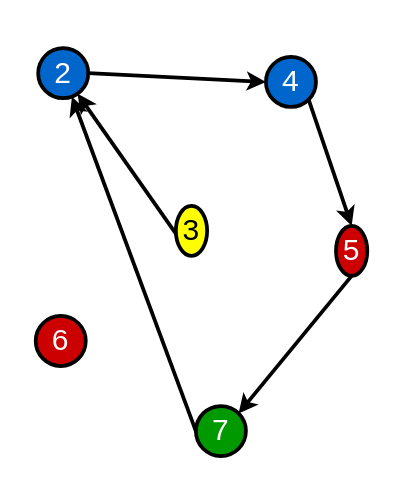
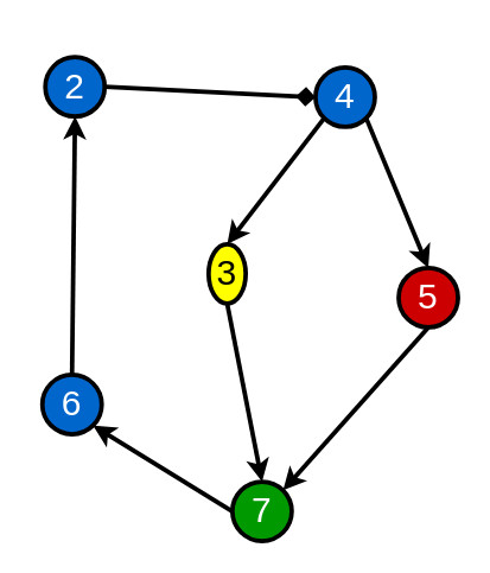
- <mxCell id="13" style="rounded=0;orthogonalLoop=1;jettySize=auto;html=1;exitX=1;exitY=0.5;exitDx=0;exitDy=0;entryX=0;entryY=0.5;entryDx=0;entryDy=0;fontSize=24;endArrow=classic;endFill=1;strokeWidth=3;fontColor=#FFFFFF;" edge="1" parent="2" source="14" target="3"><mxGeometry relative="1" as="geometry" /></mxCell>
+ <mxCell id="13" style="rounded=0;orthogonalLoop=1;jettySize=auto;html=1;exitX=1;exitY=0.5;exitDx=0;exitDy=0;entryX=0;entryY=0.5;entryDx=0;entryDy=0;fontSize=24;endArrow=diamond;endFill=1;strokeWidth=3;fontColor=#FFFFFF;" edge="1" parent="2" source="14" target="3"><mxGeometry relative="1" as="geometry" /></mxCell>
+ <mxCell id="12" style="edgeStyle=none;rounded=0;orthogonalLoop=1;jettySize=auto;html=1;exitX=0;exitY=1;exitDx=0;exitDy=0;entryX=0.5;entryY=0;entryDx=0;entryDy=0;strokeWidth=3;fontSize=24;endArrow=classic;endFill=1;" edge="1" parent="2" source="3" target="11"><mxGeometry relative="1" as="geometry" /></mxCell>
- <mxCell id="10" style="edgeStyle=none;rounded=0;orthogonalLoop=1;jettySize=auto;html=1;exitX=0.5;exitY=1;exitDx=0;exitDy=0;strokeWidth=3;fontSize=24;endArrow=classic;endFill=1;" edge="1" parent="2" source="11" target="14"><mxGeometry relative="1" as="geometry" /></mxCell>
+ <mxCell id="10" style="edgeStyle=none;rounded=0;orthogonalLoop=1;jettySize=auto;html=1;exitX=0.5;exitY=1;exitDx=0;exitDy=0;entryX=0.5;entryY=0;entryDx=0;entryDy=0;strokeWidth=3;fontSize=24;endArrow=classic;endFill=1;" edge="1" parent="2" source="11" target="6"><mxGeometry relative="1" as="geometry" /></mxCell>
+ <mxCell id="15" style="edgeStyle=none;rounded=0;orthogonalLoop=1;jettySize=auto;html=1;exitX=0.5;exitY=0;exitDx=0;exitDy=0;entryX=0.5;entryY=1;entryDx=0;entryDy=0;strokeWidth=3;fontSize=24;endArrow=classic;endFill=1;" edge="1" parent="2" source="8" target="14"><mxGeometry relative="1" as="geometry" /></mxCell>
- <mxCell id="4" value="5" style="ellipse;whiteSpace=wrap;html=1;aspect=fixed;strokeWidth=3;fontSize=24;fillColor=#CC0000;fontColor=#FFFFFF;" vertex="1" parent="2"><mxGeometry x="248" y="160" width="25" height="40" as="geometry" /></mxCell>
+ <mxCell id="4" value="5" style="ellipse;whiteSpace=wrap;html=1;aspect=fixed;strokeWidth=3;fontSize=24;fillColor=#CC0000;fontColor=#FFFFFF;" vertex="1" parent="2"><mxGeometry x="248" y="160" width="40" height="40" as="geometry" /></mxCell>
- <mxCell id="9" style="edgeStyle=none;rounded=0;orthogonalLoop=1;jettySize=auto;html=1;exitX=0;exitY=0.5;exitDx=0;exitDy=0;strokeWidth=3;fontSize=24;endArrow=classic;endFill=1;" edge="1" parent="2" source="6" target="14"><mxGeometry relative="1" as="geometry" /></mxCell>
+ <mxCell id="9" style="edgeStyle=none;rounded=0;orthogonalLoop=1;jettySize=auto;html=1;exitX=0;exitY=0.5;exitDx=0;exitDy=0;entryX=1;entryY=1;entryDx=0;entryDy=0;strokeWidth=3;fontSize=24;endArrow=classic;endFill=1;" edge="1" parent="2" source="6" target="8"><mxGeometry relative="1" as="geometry" /></mxCell>
- <mxCell id="8" value="6" style="ellipse;whiteSpace=wrap;html=1;aspect=fixed;strokeWidth=3;fontSize=24;fillColor=#CC0000;fontColor=#FFFFFF;" vertex="1" parent="2"><mxGeometry x="8" y="232" width="40" height="40" as="geometry" /></mxCell>
+ <mxCell id="8" value="6" style="ellipse;whiteSpace=wrap;html=1;aspect=fixed;strokeWidth=3;fontSize=24;fillColor=#0066cc;fontColor=#FFFFFF;" vertex="1" parent="2"><mxGeometry x="8" y="232" width="40" height="40" as="geometry" /></mxCell>
